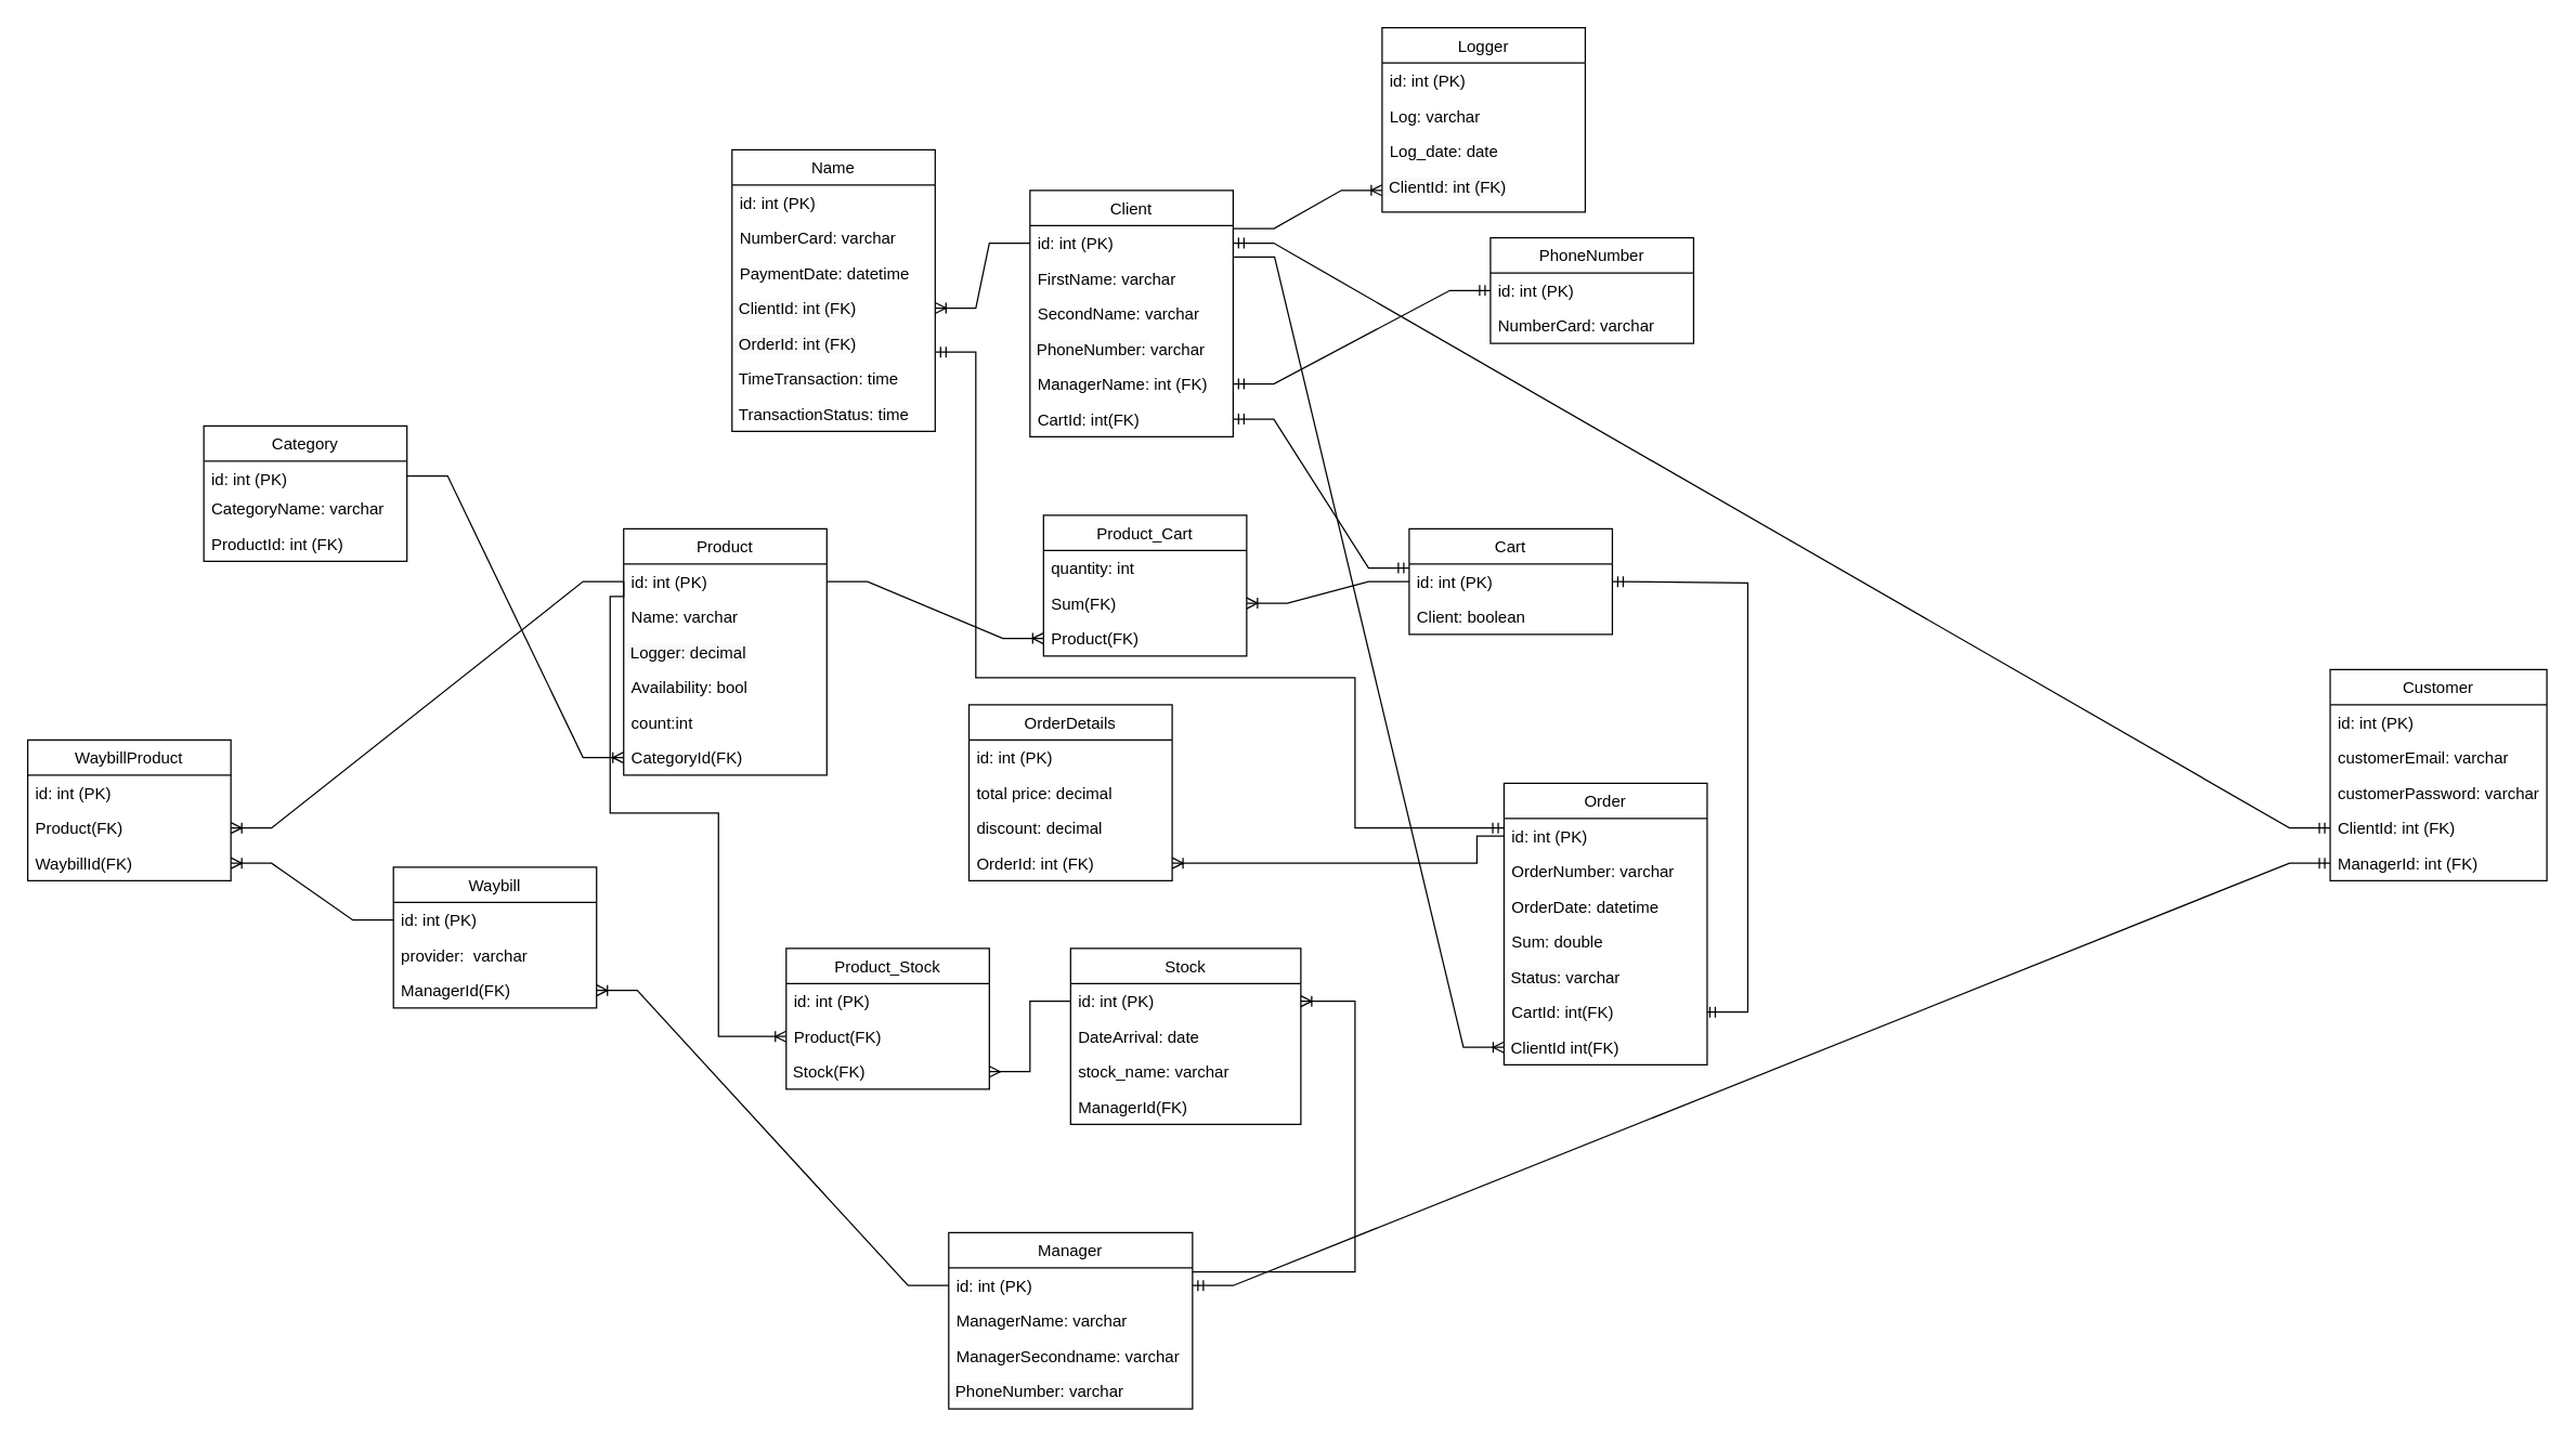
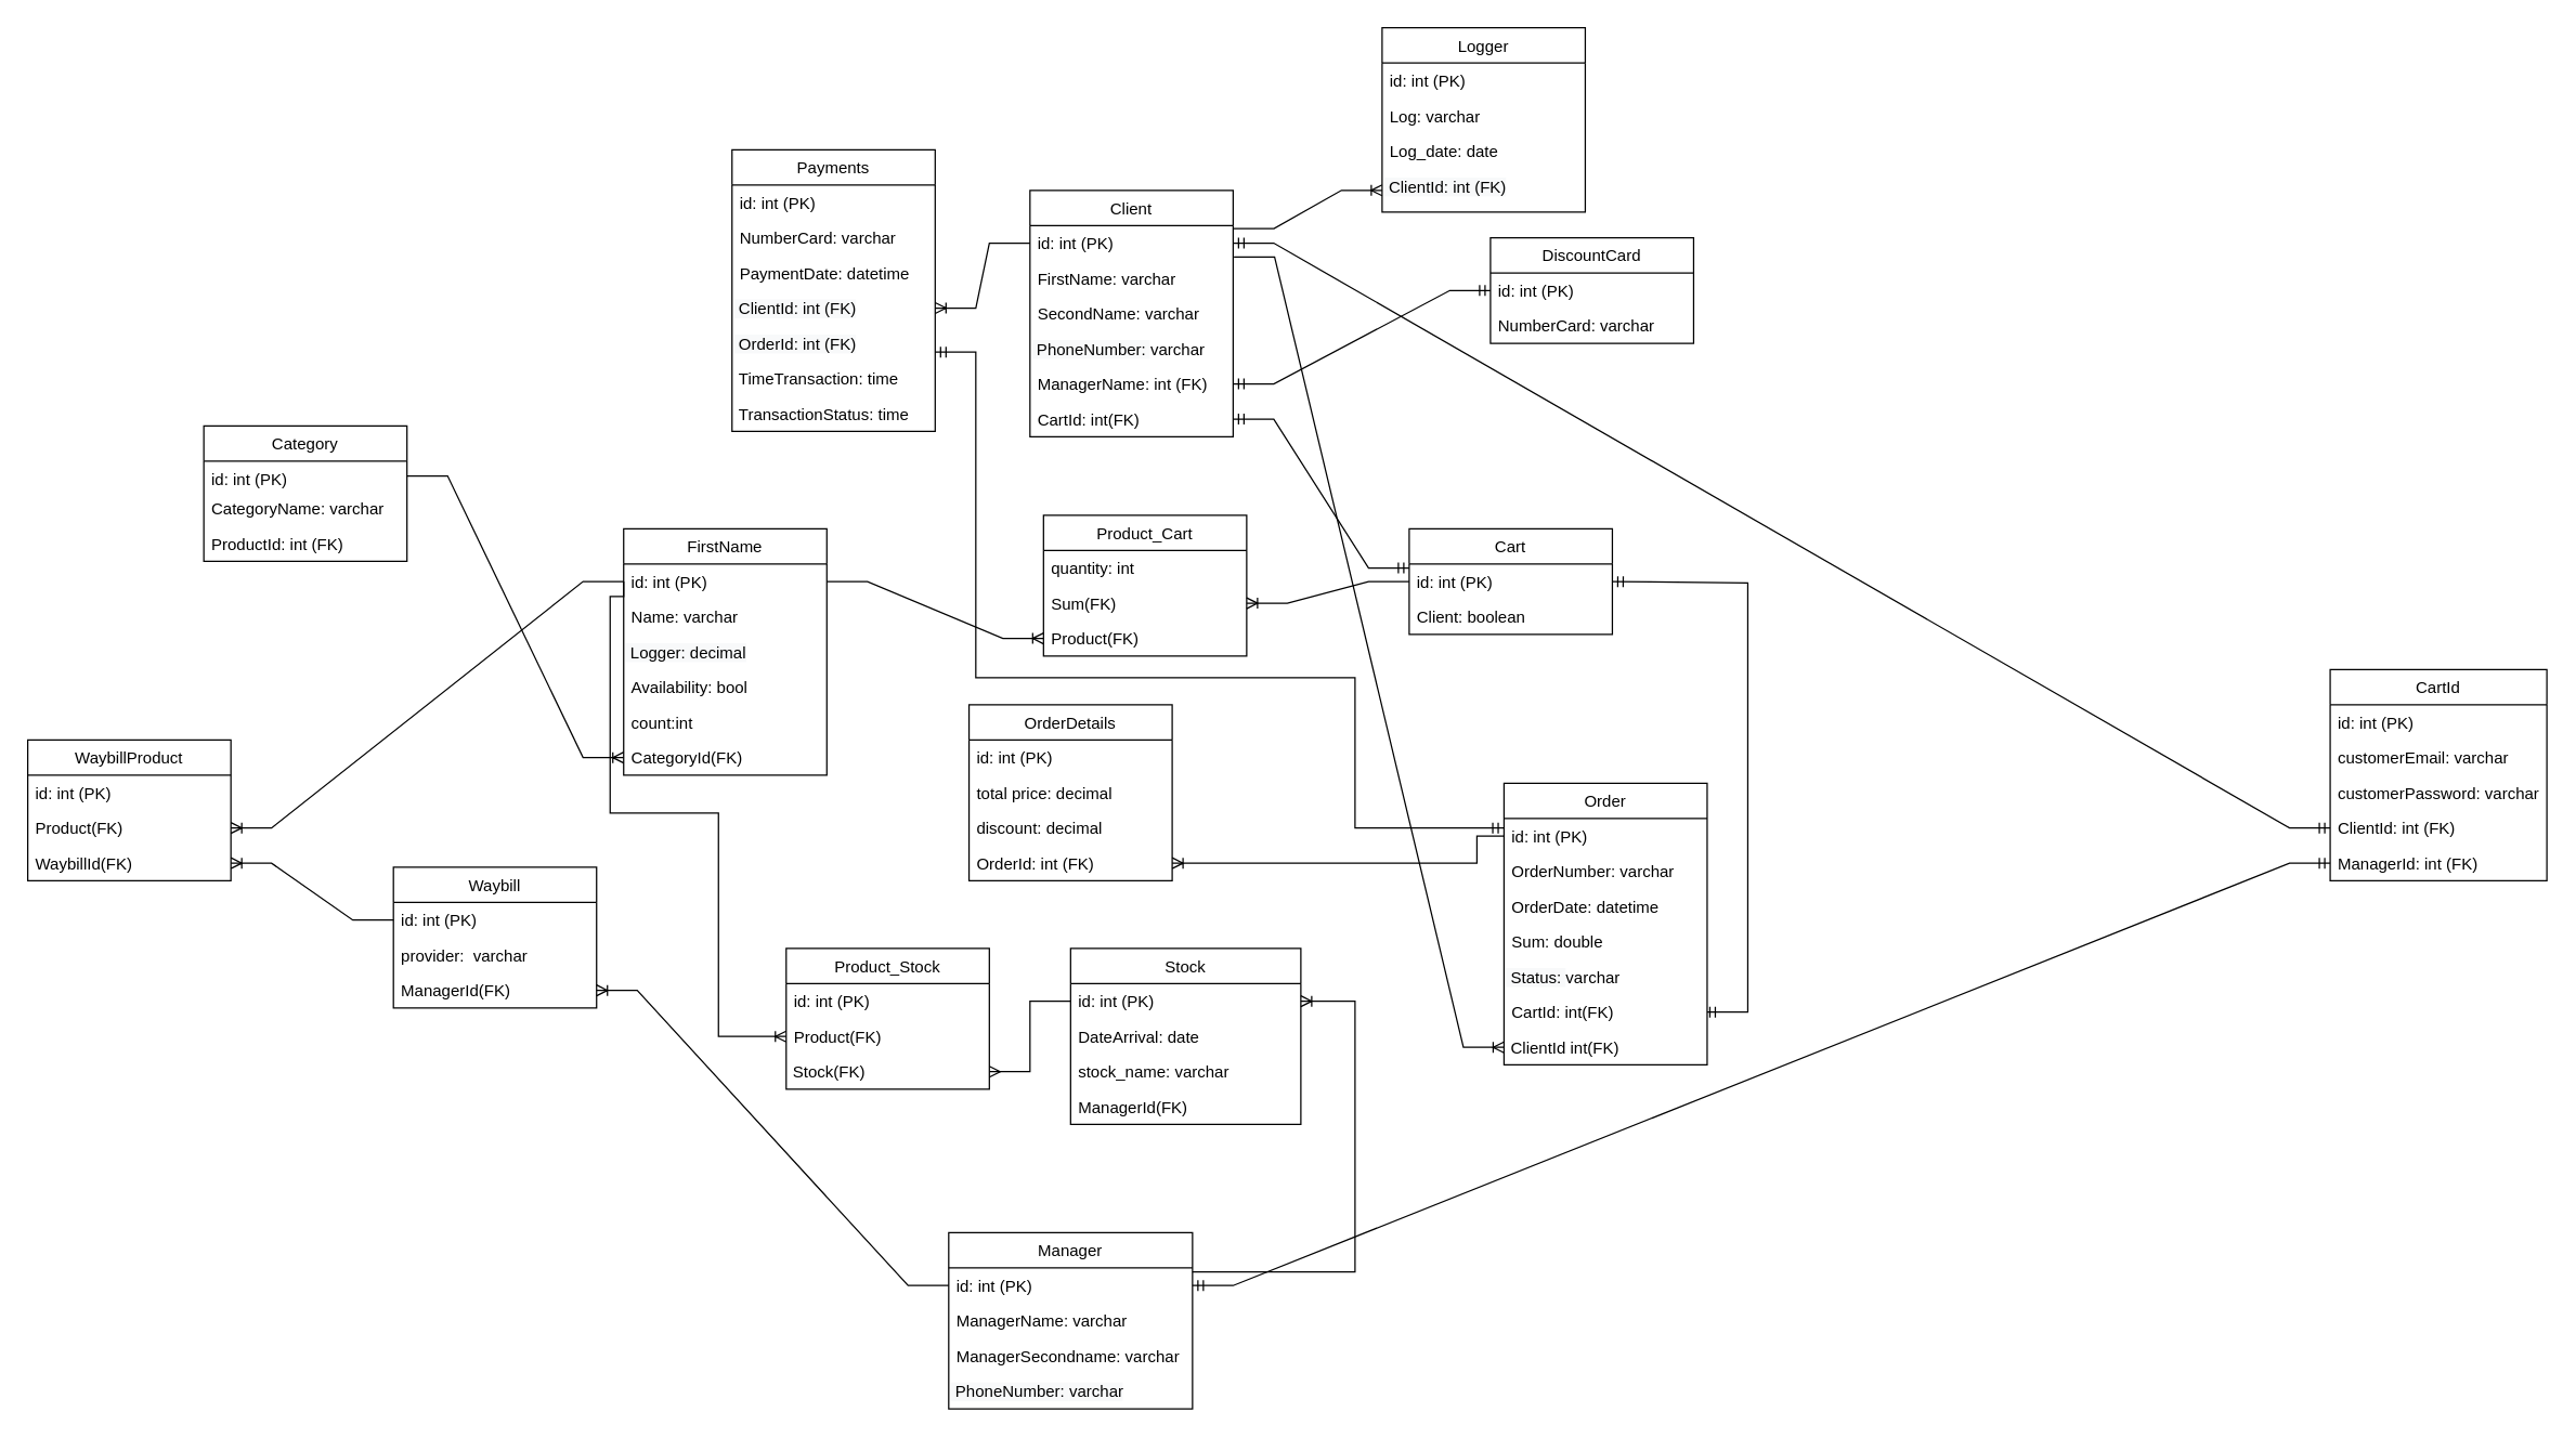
- <mxCell id="16" value="Name" style="swimlane;fontStyle=0;childLayout=stackLayout;horizontal=1;startSize=26;fillColor=none;horizontalStack=0;resizeParent=1;resizeParentMax=0;resizeLast=0;collapsible=1;marginBottom=0;" parent="1" vertex="1"><mxGeometry x="540" y="110" width="150" height="208" as="geometry" /></mxCell>
+ <mxCell id="16" value="Payments" style="swimlane;fontStyle=0;childLayout=stackLayout;horizontal=1;startSize=26;fillColor=none;horizontalStack=0;resizeParent=1;resizeParentMax=0;resizeLast=0;collapsible=1;marginBottom=0;" parent="1" vertex="1"><mxGeometry x="540" y="110" width="150" height="208" as="geometry" /></mxCell>
- <mxCell id="9" value="PhoneNumber" style="swimlane;fontStyle=0;childLayout=stackLayout;horizontal=1;startSize=26;fillColor=none;horizontalStack=0;resizeParent=1;resizeParentMax=0;resizeLast=0;collapsible=1;marginBottom=0;" parent="1" vertex="1"><mxGeometry x="1100" y="175" width="150" height="78" as="geometry" /></mxCell>
+ <mxCell id="9" value="DiscountCard" style="swimlane;fontStyle=0;childLayout=stackLayout;horizontal=1;startSize=26;fillColor=none;horizontalStack=0;resizeParent=1;resizeParentMax=0;resizeLast=0;collapsible=1;marginBottom=0;" parent="1" vertex="1"><mxGeometry x="1100" y="175" width="150" height="78" as="geometry" /></mxCell>
- <mxCell id="42" value="Product" style="swimlane;fontStyle=0;childLayout=stackLayout;horizontal=1;startSize=26;fillColor=none;horizontalStack=0;resizeParent=1;resizeParentMax=0;resizeLast=0;collapsible=1;marginBottom=0;" parent="1" vertex="1"><mxGeometry x="460" y="390" width="150" height="182" as="geometry" /></mxCell>
+ <mxCell id="42" value="FirstName" style="swimlane;fontStyle=0;childLayout=stackLayout;horizontal=1;startSize=26;fillColor=none;horizontalStack=0;resizeParent=1;resizeParentMax=0;resizeLast=0;collapsible=1;marginBottom=0;" parent="1" vertex="1"><mxGeometry x="460" y="390" width="150" height="182" as="geometry" /></mxCell>
- <mxCell id="63" value="Customer" style="swimlane;fontStyle=0;childLayout=stackLayout;horizontal=1;startSize=26;fillColor=none;horizontalStack=0;resizeParent=1;resizeParentMax=0;resizeLast=0;collapsible=1;marginBottom=0;" parent="1" vertex="1"><mxGeometry x="1720" y="494" width="160" height="156" as="geometry" /></mxCell>
+ <mxCell id="63" value="CartId" style="swimlane;fontStyle=0;childLayout=stackLayout;horizontal=1;startSize=26;fillColor=none;horizontalStack=0;resizeParent=1;resizeParentMax=0;resizeLast=0;collapsible=1;marginBottom=0;" parent="1" vertex="1"><mxGeometry x="1720" y="494" width="160" height="156" as="geometry" /></mxCell>
